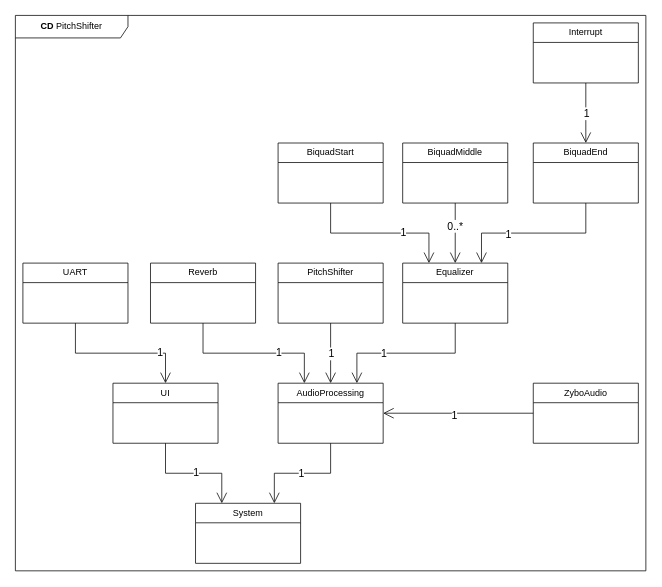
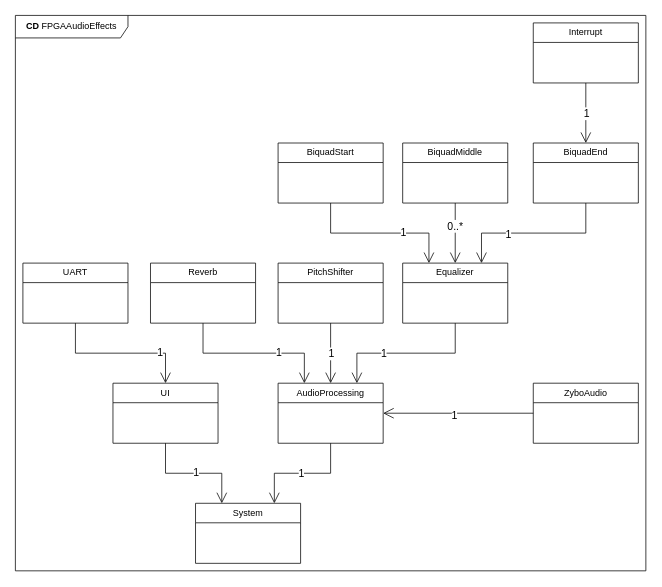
- <mxCell id="36" value="&lt;b&gt;CD &lt;/b&gt;PitchShifter" style="shape=umlFrame;whiteSpace=wrap;html=1;pointerEvents=0;width=150;height=30;" vertex="1" parent="1"><mxGeometry x="20" y="20" width="840" height="740" as="geometry" /></mxCell>
+ <mxCell id="36" value="&lt;b&gt;CD &lt;/b&gt;FPGAAudioEffects" style="shape=umlFrame;whiteSpace=wrap;html=1;pointerEvents=0;width=150;height=30;" vertex="1" parent="1"><mxGeometry x="20" y="20" width="840" height="740" as="geometry" /></mxCell>
